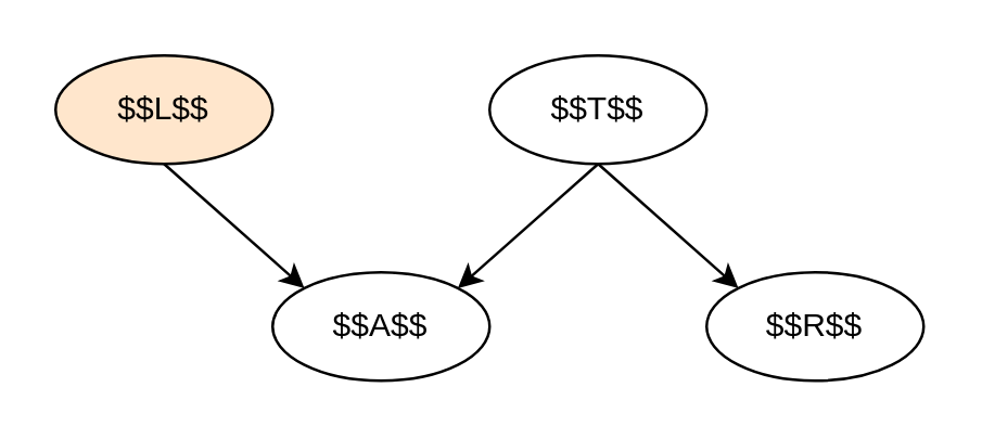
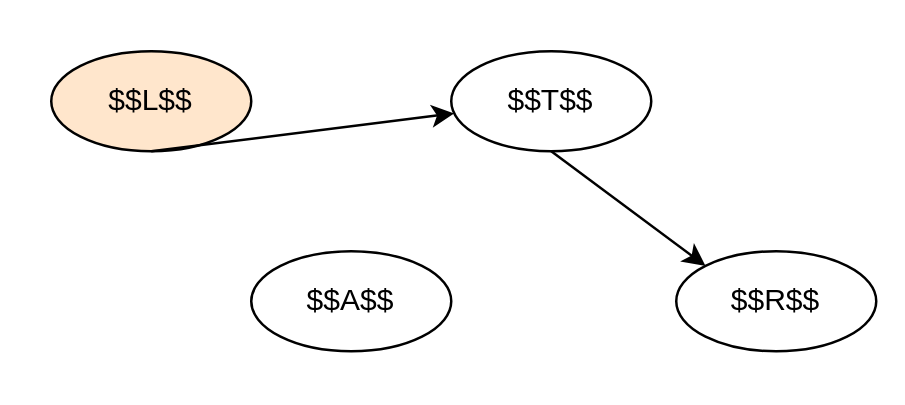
- <mxCell id="6" value="" style="endArrow=classic;html=1;entryX=0;entryY=0;entryDx=0;entryDy=0;exitX=0.5;exitY=1;exitDx=0;exitDy=0;" edge="1" parent="1" source="2" target="4"><mxGeometry width="50" height="50" relative="1" as="geometry"><mxPoint x="210" y="100" as="sourcePoint" /><mxPoint x="230" y="200" as="targetPoint" /></mxGeometry></mxCell>
+ <mxCell id="6" value="" style="endArrow=classic;html=1;exitX=0.5;exitY=1;exitDx=0;exitDy=0;" edge="1" parent="1" source="2" target="7"><mxGeometry width="50" height="50" relative="1" as="geometry"><mxPoint x="210" y="100" as="sourcePoint" /><mxPoint x="230" y="200" as="targetPoint" /></mxGeometry></mxCell>
- <mxCell id="5" value="" style="endArrow=classic;html=1;entryX=1;entryY=0;entryDx=0;entryDy=0;exitX=0.5;exitY=1;exitDx=0;exitDy=0;" edge="1" parent="1" source="7" target="4"><mxGeometry width="50" height="50" relative="1" as="geometry"><mxPoint x="460" y="110" as="sourcePoint" /><mxPoint x="230" y="200" as="targetPoint" /></mxGeometry></mxCell>
- <mxCell id="3" value="$$R$$" style="ellipse;whiteSpace=wrap;html=1;" vertex="1" parent="1"><mxGeometry x="260" y="100" width="80" height="40" as="geometry" /></mxCell>
+ <mxCell id="3" value="$$R$$" style="ellipse;whiteSpace=wrap;html=1;" vertex="1" parent="1"><mxGeometry x="270" y="100" width="80" height="40" as="geometry" /></mxCell>
